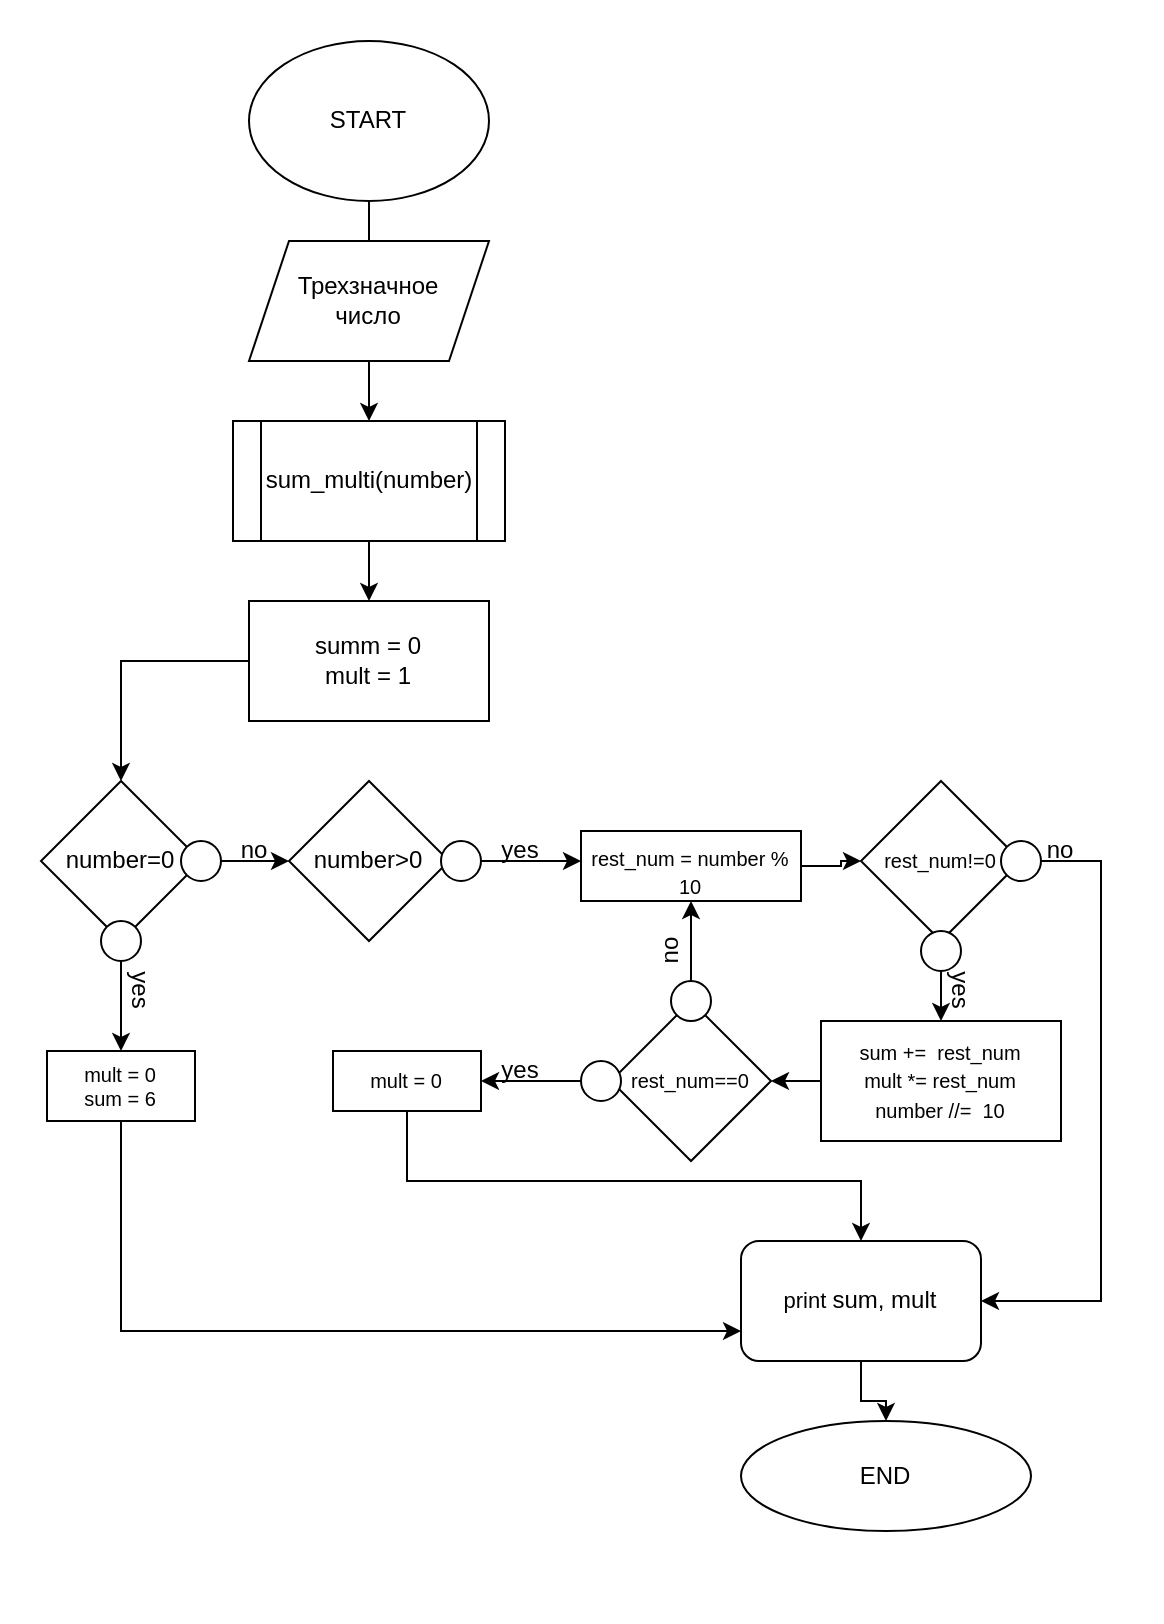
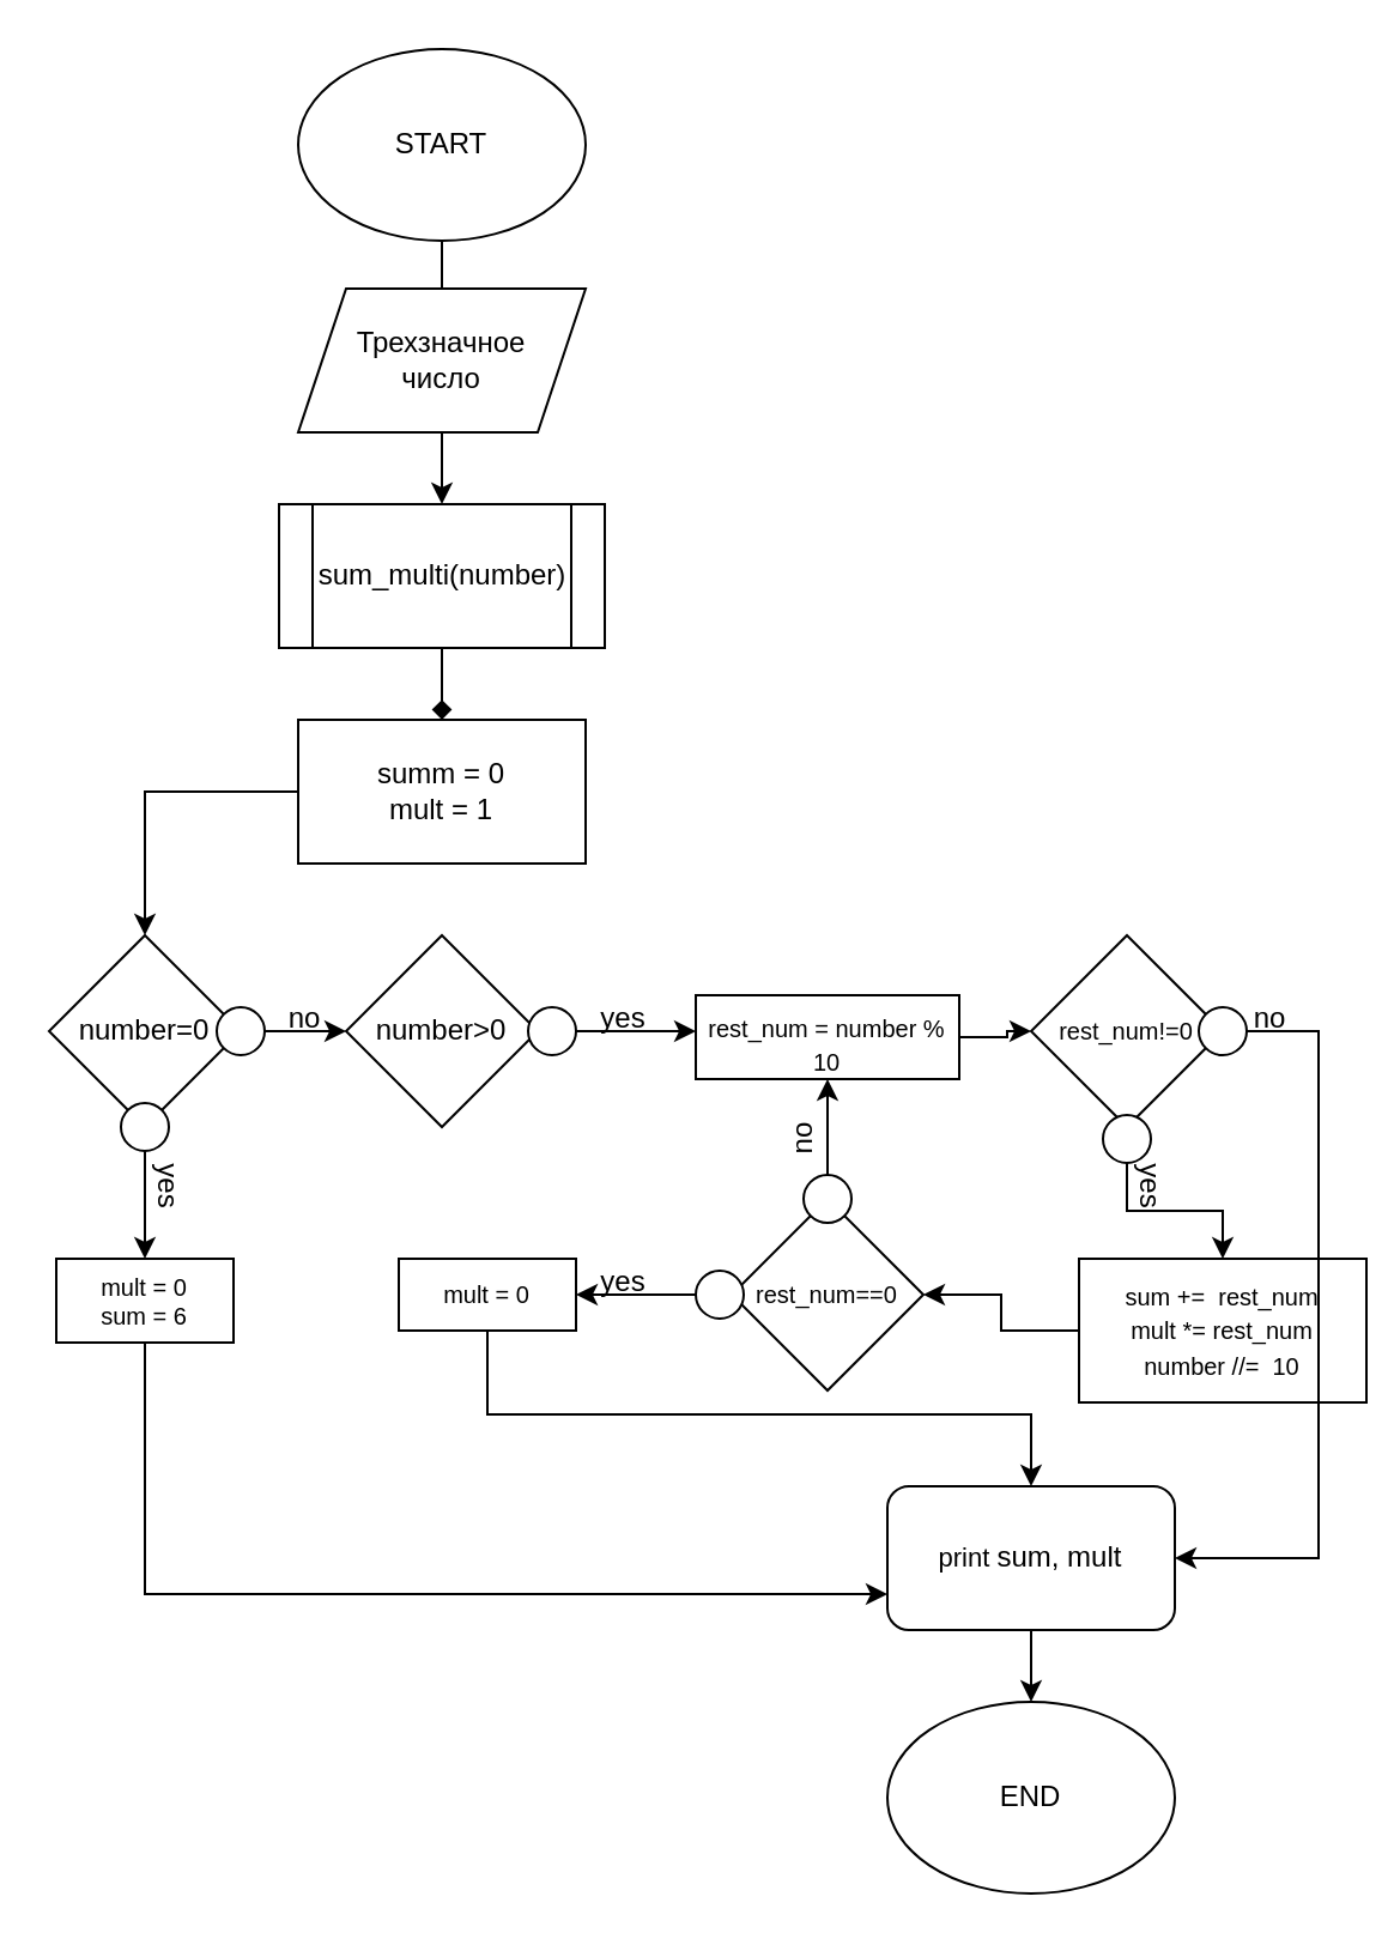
- <mxCell id="8" value="" style="edgeStyle=orthogonalEdgeStyle;rounded=0;orthogonalLoop=1;jettySize=auto;html=1;" parent="1" source="9" target="7" edge="1"><mxGeometry relative="1" as="geometry" /></mxCell>
+ <mxCell id="8" value="" style="edgeStyle=orthogonalEdgeStyle;rounded=0;orthogonalLoop=1;jettySize=auto;html=1;endArrow=diamond;" parent="1" source="9" target="7" edge="1"><mxGeometry relative="1" as="geometry" /></mxCell>
- <mxCell id="24" value="&lt;font style=&quot;font-size: 10px&quot;&gt;sum +=&amp;nbsp; rest_num&lt;br&gt;mult *= rest_num&lt;br&gt;number //=&amp;nbsp; 10&lt;br&gt;&lt;/font&gt;" style="whiteSpace=wrap;html=1;" parent="1" vertex="1"><mxGeometry x="410" y="510" width="120" height="60" as="geometry" /></mxCell>
+ <mxCell id="24" value="&lt;font style=&quot;font-size: 10px&quot;&gt;sum +=&amp;nbsp; rest_num&lt;br&gt;mult *= rest_num&lt;br&gt;number //=&amp;nbsp; 10&lt;br&gt;&lt;/font&gt;" style="whiteSpace=wrap;html=1;" parent="1" vertex="1"><mxGeometry x="450" y="525" width="120" height="60" as="geometry" /></mxCell>
- <mxCell id="45" value="END" style="ellipse;whiteSpace=wrap;html=1;" parent="1" vertex="1"><mxGeometry x="370" y="710" width="145" height="55" as="geometry" /></mxCell>
+ <mxCell id="45" value="END" style="ellipse;whiteSpace=wrap;html=1;" parent="1" vertex="1"><mxGeometry x="370" y="710" width="120" height="80" as="geometry" /></mxCell>
